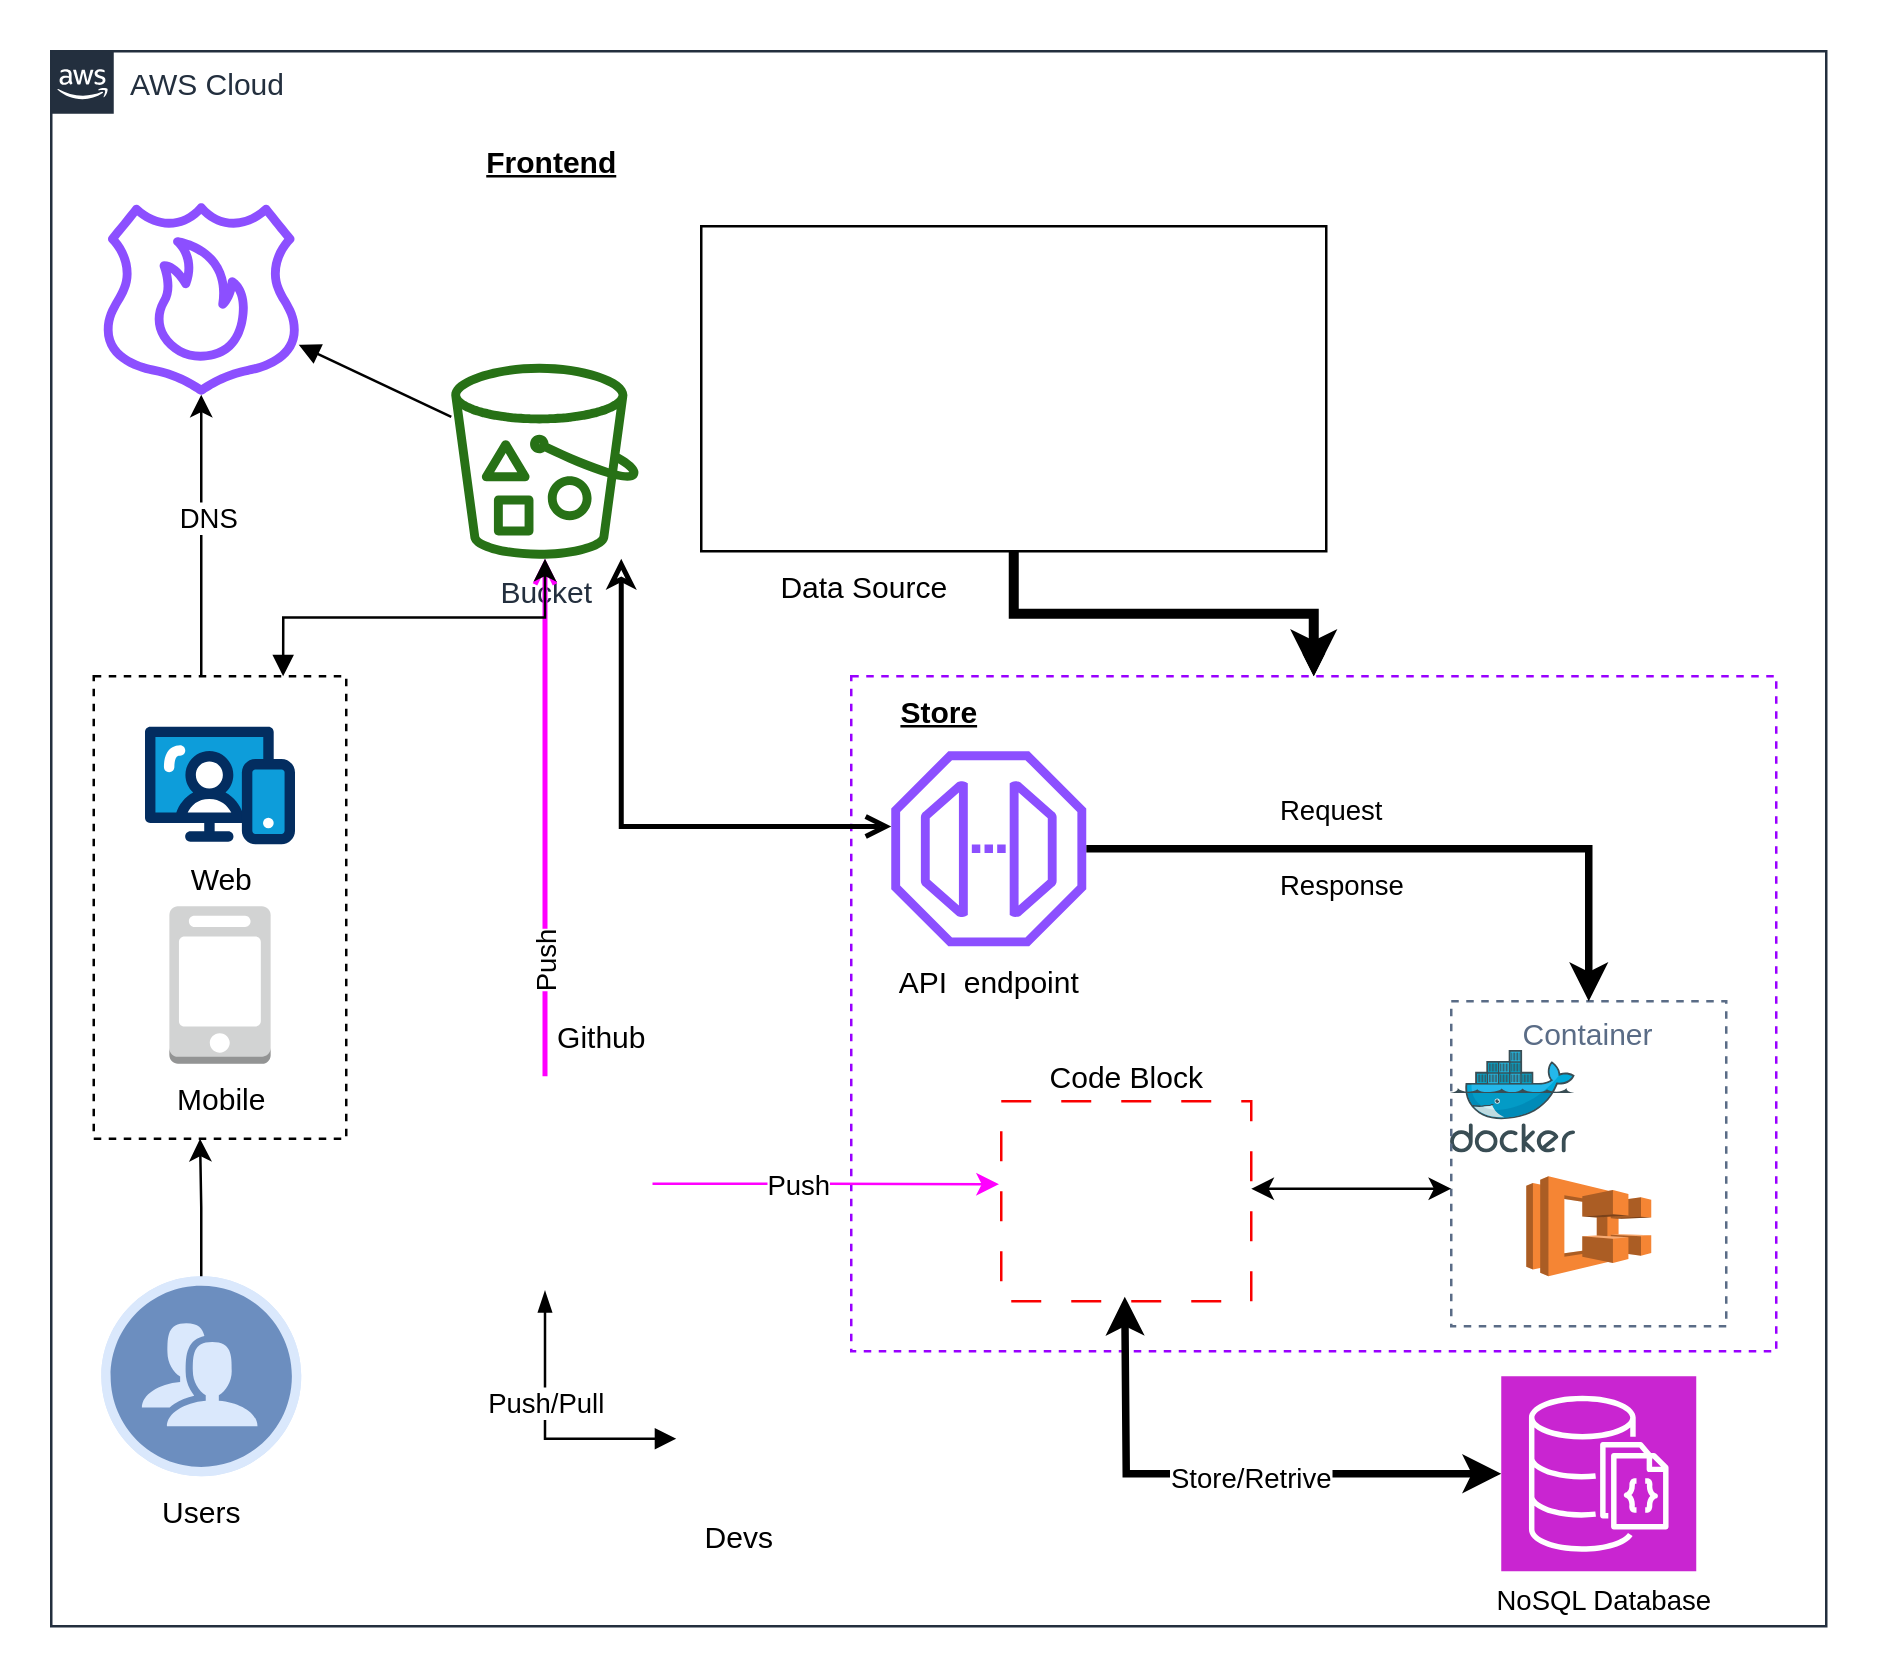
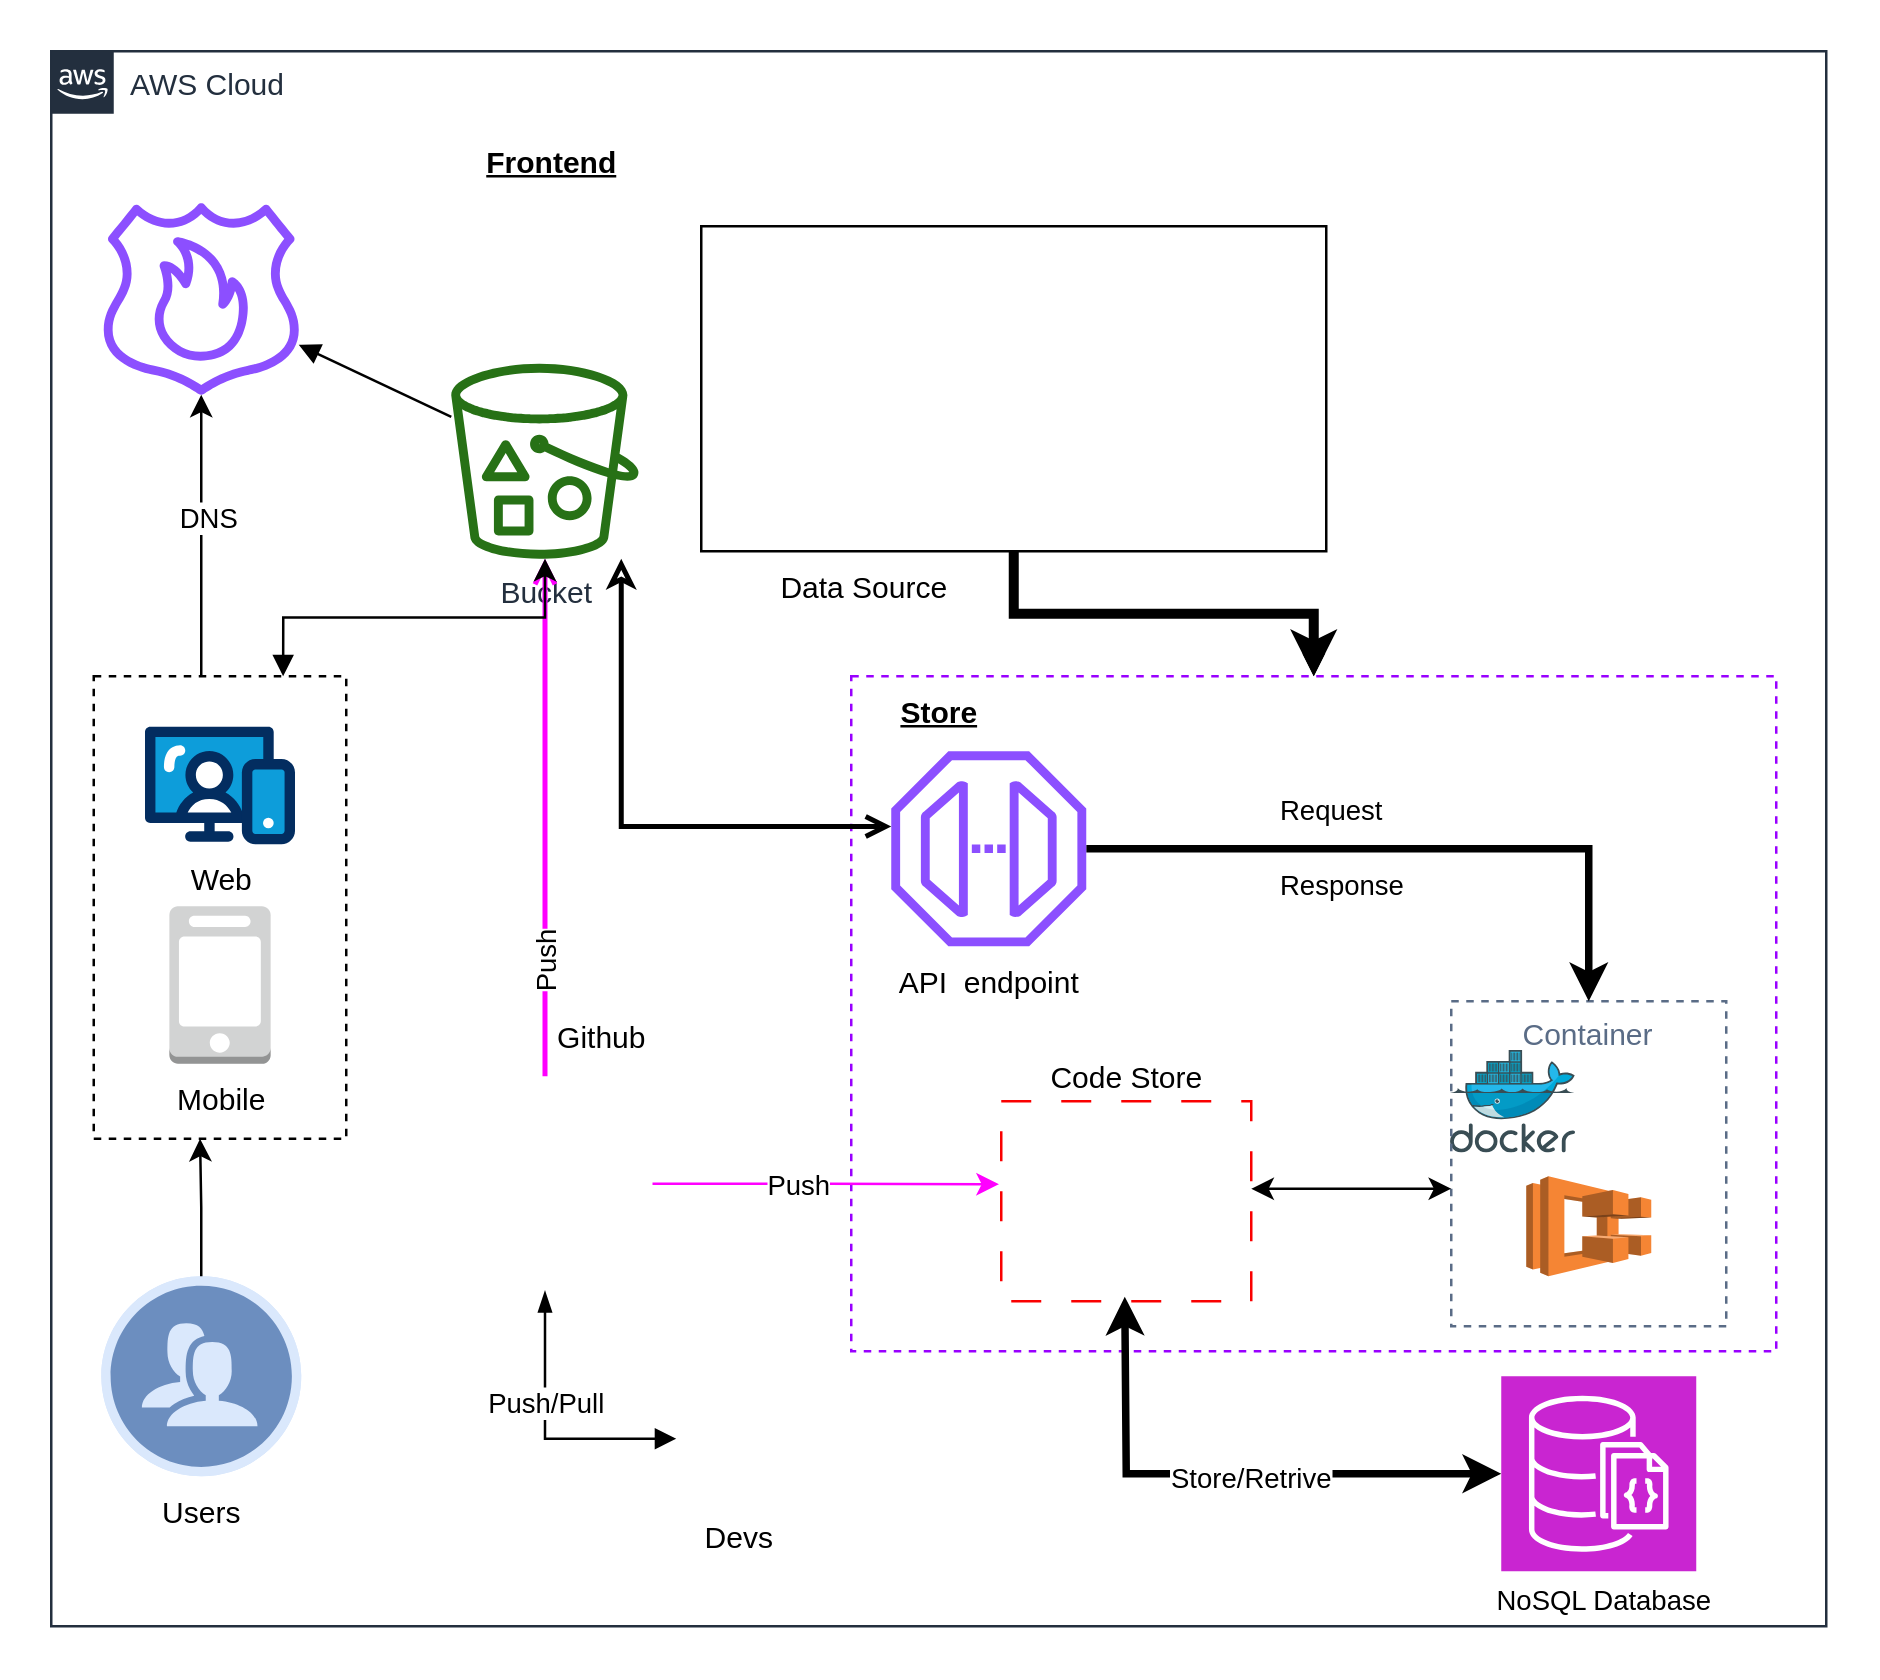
- <mxCell id="5" value="Code Block" style="text;html=1;align=center;verticalAlign=middle;resizable=0;points=[];autosize=1;strokeColor=none;fillColor=none;" parent="2" vertex="1"><mxGeometry x="70" y="145.5" width="80" height="30" as="geometry" /></mxCell>
+ <mxCell id="5" value="Code Store" style="text;html=1;align=center;verticalAlign=middle;resizable=0;points=[];autosize=1;strokeColor=none;fillColor=none;" parent="2" vertex="1"><mxGeometry x="70" y="145.5" width="80" height="30" as="geometry" /></mxCell>
